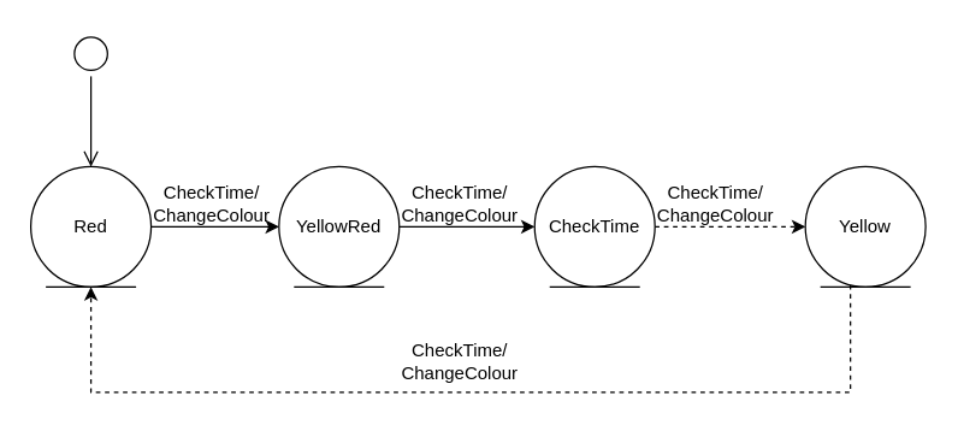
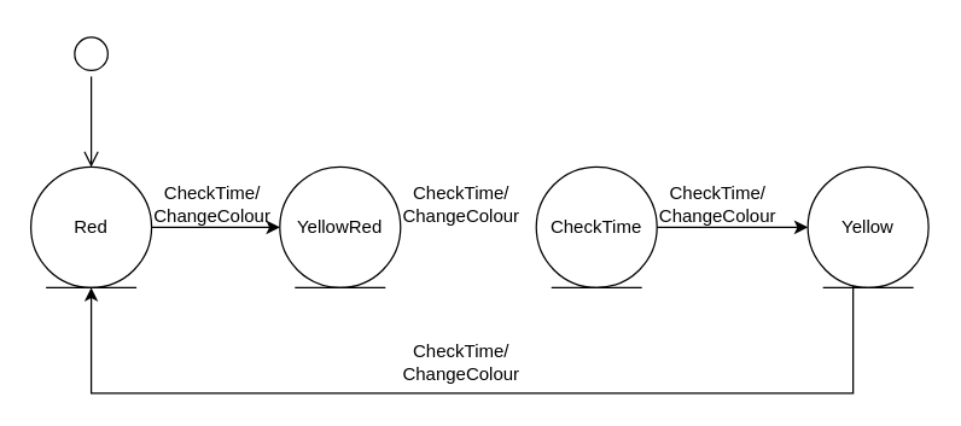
- <mxCell id="6" style="edgeStyle=orthogonalEdgeStyle;rounded=0;orthogonalLoop=1;jettySize=auto;html=1;entryX=0;entryY=0.5;entryDx=0;entryDy=0;" parent="1" source="7" target="9" edge="1"><mxGeometry relative="1" as="geometry"><mxPoint x="335" y="150" as="targetPoint" /></mxGeometry></mxCell>
- <mxCell id="8" style="edgeStyle=orthogonalEdgeStyle;rounded=0;orthogonalLoop=1;jettySize=auto;html=1;entryX=0;entryY=0.5;entryDx=0;entryDy=0;dashed=1;" parent="1" source="9" target="11" edge="1"><mxGeometry relative="1" as="geometry" /></mxCell>
+ <mxCell id="8" style="edgeStyle=orthogonalEdgeStyle;rounded=0;orthogonalLoop=1;jettySize=auto;html=1;entryX=0;entryY=0.5;entryDx=0;entryDy=0;" parent="1" source="9" target="11" edge="1"><mxGeometry relative="1" as="geometry" /></mxCell>
- <mxCell id="10" style="edgeStyle=orthogonalEdgeStyle;rounded=0;orthogonalLoop=1;jettySize=auto;html=1;entryX=0.5;entryY=1;entryDx=0;entryDy=0;dashed=1;" parent="1" source="11" target="5" edge="1"><mxGeometry relative="1" as="geometry"><Array as="points"><mxPoint x="565" y="260" /><mxPoint x="60" y="260" /></Array></mxGeometry></mxCell>
+ <mxCell id="10" style="edgeStyle=orthogonalEdgeStyle;rounded=0;orthogonalLoop=1;jettySize=auto;html=1;entryX=0.5;entryY=1;entryDx=0;entryDy=0;" parent="1" source="11" target="5" edge="1"><mxGeometry relative="1" as="geometry"><Array as="points"><mxPoint x="565" y="260" /><mxPoint x="60" y="260" /></Array></mxGeometry></mxCell>
